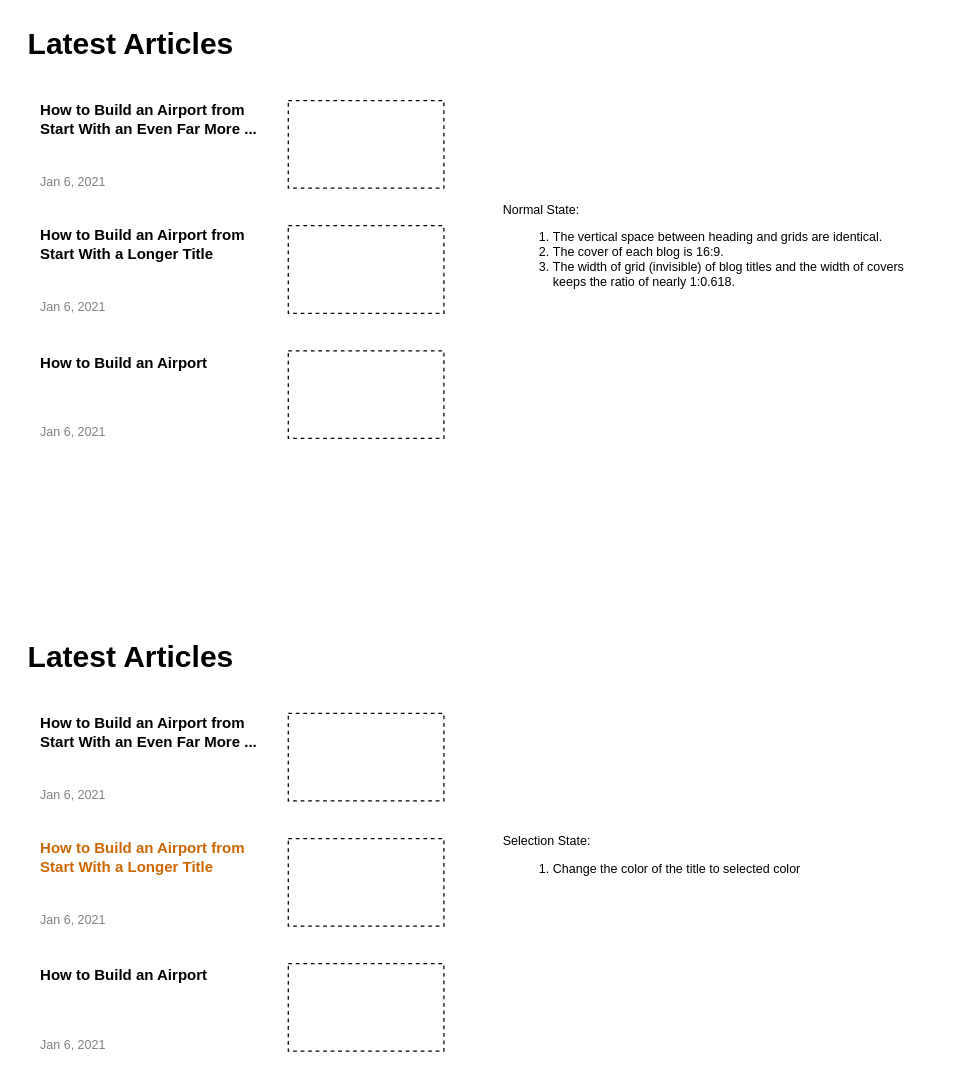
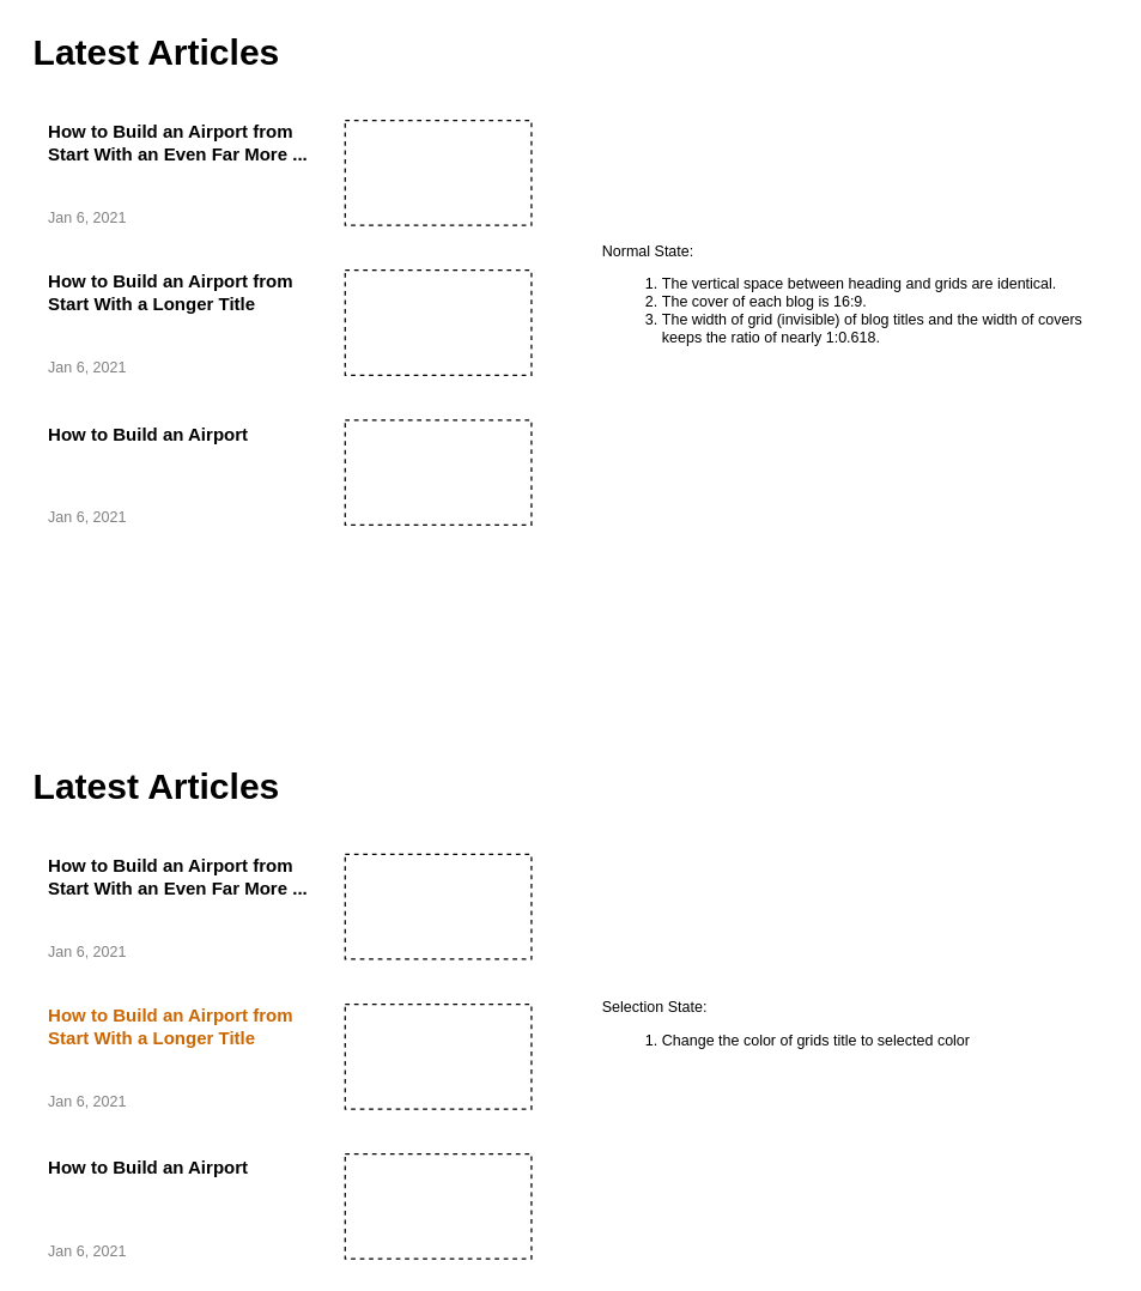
- <mxCell id="23" value="Selection State:&lt;br&gt;&lt;ol&gt;&lt;li&gt;Change the color of the title to selected color&lt;/li&gt;&lt;/ol&gt;" style="text;html=1;strokeColor=none;fillColor=none;align=left;verticalAlign=top;whiteSpace=wrap;rounded=0;dashed=1;fontSize=10;" vertex="1" parent="1"><mxGeometry x="400" y="660" width="340" height="100" as="geometry" /></mxCell>
+ <mxCell id="23" value="Selection State:&lt;br&gt;&lt;ol&gt;&lt;li&gt;Change the color of grids title to selected color&lt;/li&gt;&lt;/ol&gt;" style="text;html=1;strokeColor=none;fillColor=none;align=left;verticalAlign=top;whiteSpace=wrap;rounded=0;dashed=1;fontSize=10;" vertex="1" parent="1"><mxGeometry x="400" y="660" width="340" height="100" as="geometry" /></mxCell>
